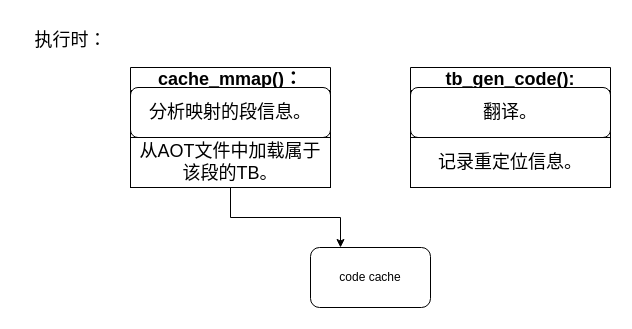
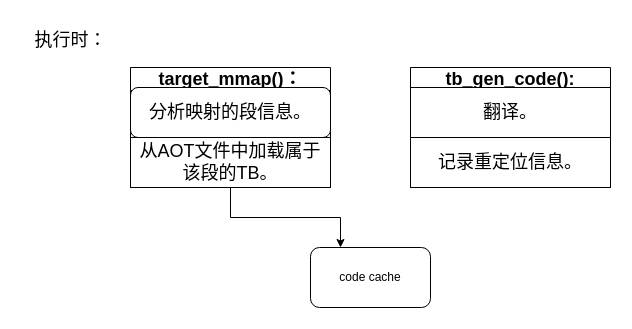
- <mxCell id="4" value="&lt;font style=&quot;font-size: 18px;&quot;&gt;cache_mmap()：&lt;/font&gt;" style="swimlane;whiteSpace=wrap;html=1;" vertex="1" parent="1"><mxGeometry x="130" y="67" width="200" height="120" as="geometry"><mxRectangle x="160" y="180" width="180" height="50" as="alternateBounds" /></mxGeometry></mxCell>
+ <mxCell id="4" value="&lt;font style=&quot;font-size: 18px;&quot;&gt;target_mmap()：&lt;/font&gt;" style="swimlane;whiteSpace=wrap;html=1;" vertex="1" parent="1"><mxGeometry x="130" y="67" width="200" height="120" as="geometry"><mxRectangle x="160" y="180" width="180" height="50" as="alternateBounds" /></mxGeometry></mxCell>
- <mxCell id="9" value="&lt;span style=&quot;font-size: 18px;&quot;&gt;翻译。&lt;/span&gt;" style="whiteSpace=wrap;html=1;rounded=1;" vertex="1" parent="8"><mxGeometry y="20" width="200" height="50" as="geometry" /></mxCell>
+ <mxCell id="9" value="&lt;span style=&quot;font-size: 18px;&quot;&gt;翻译。&lt;/span&gt;" style="rounded=0;whiteSpace=wrap;html=1;" vertex="1" parent="8"><mxGeometry y="20" width="200" height="50" as="geometry" /></mxCell>
